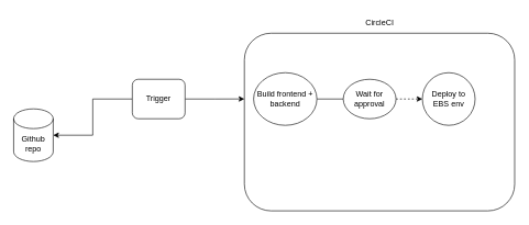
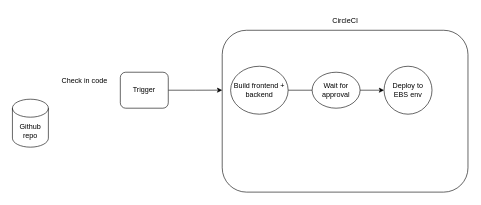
+ <mxCell id="6" value="Check in code" style="text;html=1;align=center;verticalAlign=middle;resizable=0;points=[];autosize=1;strokeColor=none;fillColor=none;" vertex="1" parent="1"><mxGeometry x="90" y="120" width="100" height="30" as="geometry" /></mxCell>
- <mxCell id="11" style="edgeStyle=orthogonalEdgeStyle;rounded=0;orthogonalLoop=1;jettySize=auto;html=1;entryX=0;entryY=0.5;entryDx=0;entryDy=0;dashed=1;" edge="1" parent="1" source="12" target="13"><mxGeometry relative="1" as="geometry" /></mxCell>
+ <mxCell id="11" style="edgeStyle=orthogonalEdgeStyle;rounded=0;orthogonalLoop=1;jettySize=auto;html=1;entryX=0;entryY=0.5;entryDx=0;entryDy=0;" edge="1" parent="1" source="12" target="13"><mxGeometry relative="1" as="geometry" /></mxCell>
- <mxCell id="3" style="edgeStyle=orthogonalEdgeStyle;rounded=0;orthogonalLoop=1;jettySize=auto;html=1;" edge="1" parent="1" source="5" target="2"><mxGeometry relative="1" as="geometry" /></mxCell>
